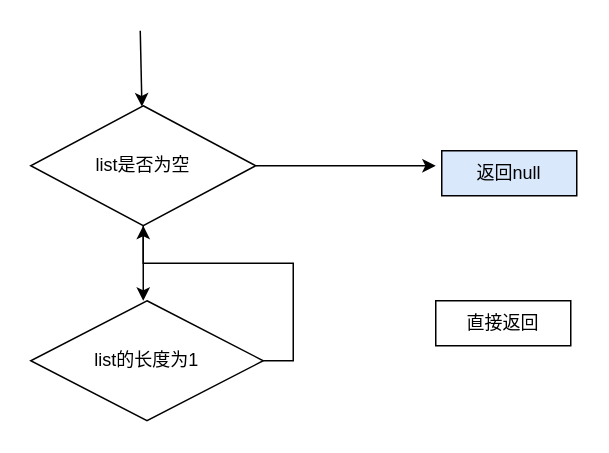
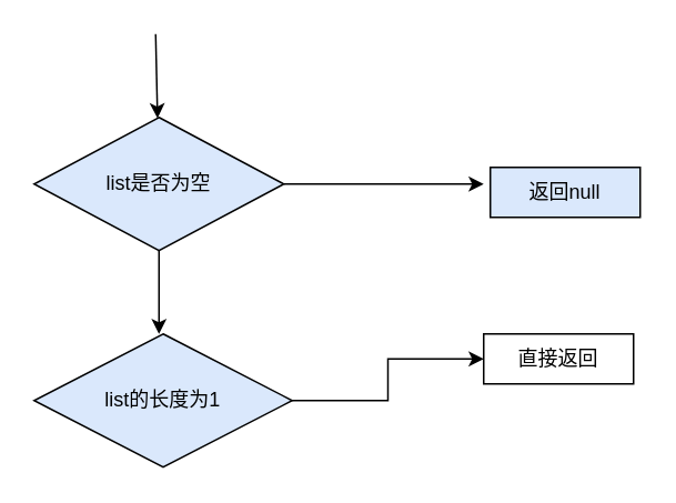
- <mxCell id="5" value="list是否为空" style="rhombus;whiteSpace=wrap;html=1;" vertex="1" parent="1"><mxGeometry x="20" y="70" width="150" height="80" as="geometry" /></mxCell>
+ <mxCell id="5" value="list是否为空" style="rhombus;whiteSpace=wrap;html=1;fillColor=#dae8fc;" vertex="1" parent="1"><mxGeometry x="20" y="70" width="150" height="80" as="geometry" /></mxCell>
- <mxCell id="6" style="edgeStyle=orthogonalEdgeStyle;rounded=0;orthogonalLoop=1;jettySize=auto;html=1;exitX=1;exitY=0.5;exitDx=0;exitDy=0;" edge="1" parent="1" source="7" target="5"><mxGeometry relative="1" as="geometry" /></mxCell>
+ <mxCell id="6" style="edgeStyle=orthogonalEdgeStyle;rounded=0;orthogonalLoop=1;jettySize=auto;html=1;exitX=1;exitY=0.5;exitDx=0;exitDy=0;entryX=0;entryY=0.5;entryDx=0;entryDy=0;" edge="1" parent="1" source="7" target="9"><mxGeometry relative="1" as="geometry" /></mxCell>
- <mxCell id="7" value="list的长度为1" style="rhombus;whiteSpace=wrap;html=1;" vertex="1" parent="1"><mxGeometry x="20" y="200" width="155" height="80" as="geometry" /></mxCell>
+ <mxCell id="7" value="list的长度为1" style="rhombus;whiteSpace=wrap;html=1;fillColor=#dae8fc;" vertex="1" parent="1"><mxGeometry x="20" y="200" width="155" height="80" as="geometry" /></mxCell>
